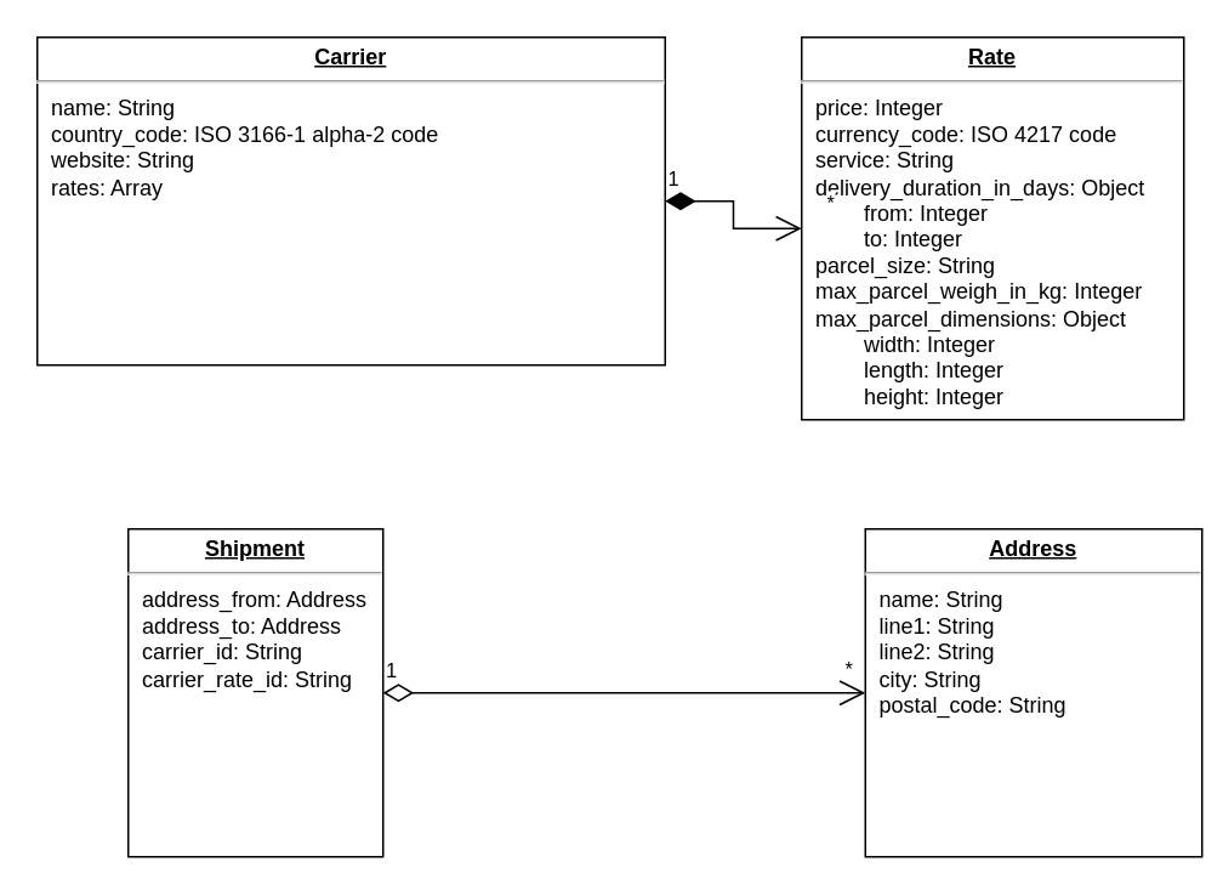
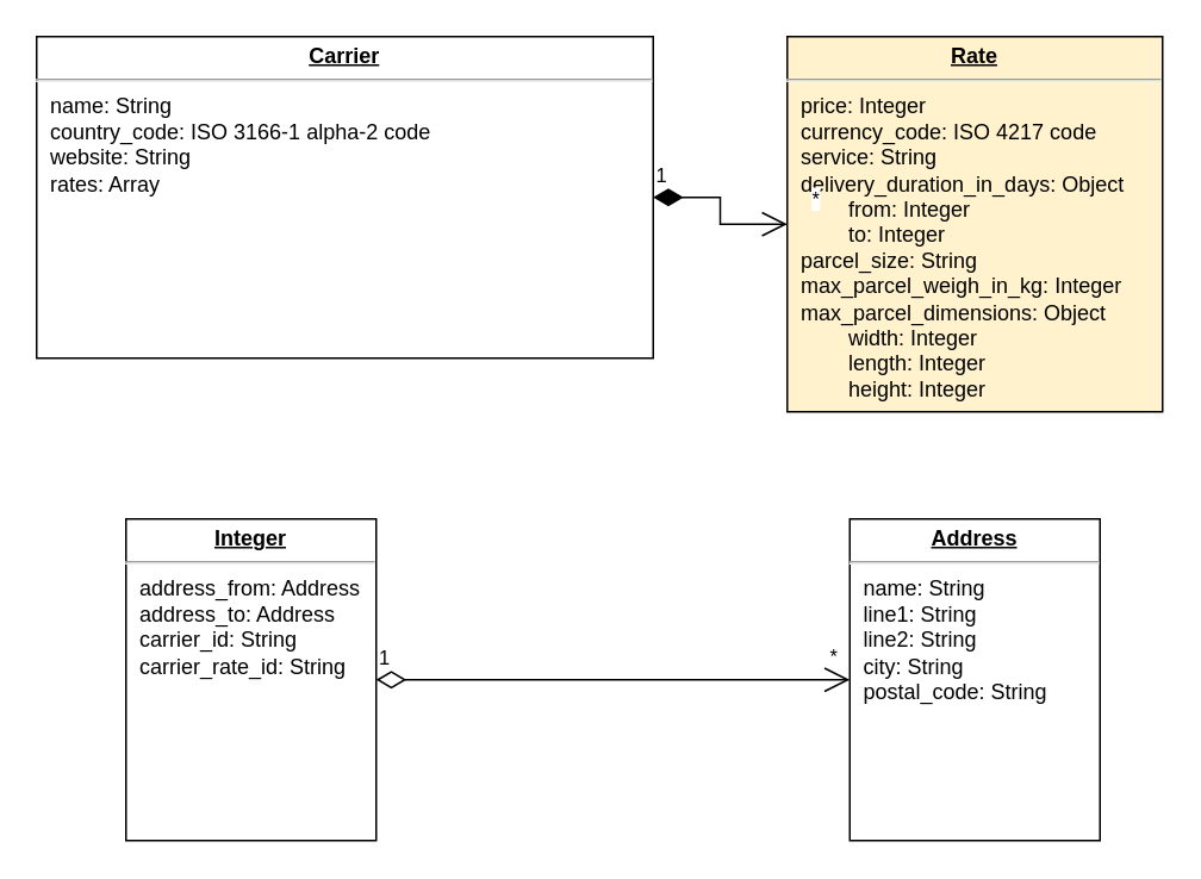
- <mxCell id="3" value="&lt;p style=&quot;margin: 0px ; margin-top: 4px ; text-align: center ; text-decoration: underline&quot;&gt;&lt;b&gt;Rate&lt;/b&gt;&lt;/p&gt;&lt;hr&gt;&lt;p style=&quot;margin: 0px ; margin-left: 8px&quot;&gt;price: Integer&lt;/p&gt;&lt;p style=&quot;margin: 0px ; margin-left: 8px&quot;&gt;currency_code: ISO 4217&amp;nbsp;code&lt;/p&gt;&lt;p style=&quot;margin: 0px ; margin-left: 8px&quot;&gt;service: String&lt;/p&gt;&lt;p style=&quot;margin: 0px ; margin-left: 8px&quot;&gt;delivery_duration_in_days: Object&lt;/p&gt;&lt;p style=&quot;margin: 0px ; margin-left: 8px&quot;&gt;&lt;span style=&quot;white-space: pre&quot;&gt;&#09;from: Integer&lt;/span&gt;&lt;br&gt;&lt;/p&gt;&lt;p style=&quot;margin: 0px ; margin-left: 8px&quot;&gt;&lt;span style=&quot;white-space: pre&quot;&gt;&#09;to: Integer&lt;/span&gt;&lt;br&gt;&lt;/p&gt;&lt;p style=&quot;margin: 0px ; margin-left: 8px&quot;&gt;parcel_size: String&lt;br&gt;&lt;/p&gt;&lt;p style=&quot;margin: 0px ; margin-left: 8px&quot;&gt;max_parcel_weigh_in_kg: Integer&lt;/p&gt;&lt;p style=&quot;margin: 0px ; margin-left: 8px&quot;&gt;max_parcel_dimensions: Object&lt;/p&gt;&lt;p style=&quot;margin: 0px ; margin-left: 8px&quot;&gt;&lt;span style=&quot;white-space: pre&quot;&gt;&#09;width: Integer&lt;/span&gt;&lt;br&gt;&lt;/p&gt;&lt;p style=&quot;margin: 0px ; margin-left: 8px&quot;&gt;&lt;span style=&quot;white-space: pre&quot;&gt;&lt;span style=&quot;white-space: pre&quot;&gt;&#09;length: Integer&lt;/span&gt;&lt;br&gt;&lt;/span&gt;&lt;/p&gt;&lt;p style=&quot;margin: 0px ; margin-left: 8px&quot;&gt;&lt;span style=&quot;white-space: pre&quot;&gt;&#09;height: Integer&lt;/span&gt;&lt;br&gt;&lt;/p&gt;&lt;p style=&quot;margin: 0px ; margin-left: 8px&quot;&gt;&lt;br&gt;&lt;/p&gt;" style="verticalAlign=top;align=left;overflow=fill;fontSize=12;fontFamily=Helvetica;html=1;rounded=0;shadow=0;comic=0;labelBackgroundColor=none;strokeWidth=1" parent="1" vertex="1"><mxGeometry x="440" y="20" width="210" height="210" as="geometry" /></mxCell>
+ <mxCell id="3" value="&lt;p style=&quot;margin: 0px ; margin-top: 4px ; text-align: center ; text-decoration: underline&quot;&gt;&lt;b&gt;Rate&lt;/b&gt;&lt;/p&gt;&lt;hr&gt;&lt;p style=&quot;margin: 0px ; margin-left: 8px&quot;&gt;price: Integer&lt;/p&gt;&lt;p style=&quot;margin: 0px ; margin-left: 8px&quot;&gt;currency_code: ISO 4217&amp;nbsp;code&lt;/p&gt;&lt;p style=&quot;margin: 0px ; margin-left: 8px&quot;&gt;service: String&lt;/p&gt;&lt;p style=&quot;margin: 0px ; margin-left: 8px&quot;&gt;delivery_duration_in_days: Object&lt;/p&gt;&lt;p style=&quot;margin: 0px ; margin-left: 8px&quot;&gt;&lt;span style=&quot;white-space: pre&quot;&gt;&#09;from: Integer&lt;/span&gt;&lt;br&gt;&lt;/p&gt;&lt;p style=&quot;margin: 0px ; margin-left: 8px&quot;&gt;&lt;span style=&quot;white-space: pre&quot;&gt;&#09;to: Integer&lt;/span&gt;&lt;br&gt;&lt;/p&gt;&lt;p style=&quot;margin: 0px ; margin-left: 8px&quot;&gt;parcel_size: String&lt;br&gt;&lt;/p&gt;&lt;p style=&quot;margin: 0px ; margin-left: 8px&quot;&gt;max_parcel_weigh_in_kg: Integer&lt;/p&gt;&lt;p style=&quot;margin: 0px ; margin-left: 8px&quot;&gt;max_parcel_dimensions: Object&lt;/p&gt;&lt;p style=&quot;margin: 0px ; margin-left: 8px&quot;&gt;&lt;span style=&quot;white-space: pre&quot;&gt;&#09;width: Integer&lt;/span&gt;&lt;br&gt;&lt;/p&gt;&lt;p style=&quot;margin: 0px ; margin-left: 8px&quot;&gt;&lt;span style=&quot;white-space: pre&quot;&gt;&lt;span style=&quot;white-space: pre&quot;&gt;&#09;length: Integer&lt;/span&gt;&lt;br&gt;&lt;/span&gt;&lt;/p&gt;&lt;p style=&quot;margin: 0px ; margin-left: 8px&quot;&gt;&lt;span style=&quot;white-space: pre&quot;&gt;&#09;height: Integer&lt;/span&gt;&lt;br&gt;&lt;/p&gt;&lt;p style=&quot;margin: 0px ; margin-left: 8px&quot;&gt;&lt;br&gt;&lt;/p&gt;" style="verticalAlign=top;align=left;overflow=fill;fontSize=12;fontFamily=Helvetica;html=1;rounded=0;shadow=0;comic=0;labelBackgroundColor=none;strokeWidth=1;fillColor=#fff2cc;" parent="1" vertex="1"><mxGeometry x="440" y="20" width="210" height="210" as="geometry" /></mxCell>
- <mxCell id="4" value="&lt;p style=&quot;margin: 0px ; margin-top: 4px ; text-align: center ; text-decoration: underline&quot;&gt;&lt;b&gt;Shipment&lt;/b&gt;&lt;/p&gt;&lt;hr&gt;&lt;p style=&quot;margin: 0px ; margin-left: 8px&quot;&gt;address_from: Address&lt;br&gt;&lt;/p&gt;&lt;p style=&quot;margin: 0px ; margin-left: 8px&quot;&gt;address_to: Address&lt;/p&gt;&lt;p style=&quot;margin: 0px ; margin-left: 8px&quot;&gt;carrier_id: String&lt;/p&gt;&lt;p style=&quot;margin: 0px ; margin-left: 8px&quot;&gt;carrier_rate_id: String&lt;/p&gt;" style="verticalAlign=top;align=left;overflow=fill;fontSize=12;fontFamily=Helvetica;html=1;rounded=0;shadow=0;comic=0;labelBackgroundColor=none;strokeWidth=1" parent="1" vertex="1"><mxGeometry x="70" y="290" width="140" height="180" as="geometry" /></mxCell>
+ <mxCell id="4" value="&lt;p style=&quot;margin: 0px ; margin-top: 4px ; text-align: center ; text-decoration: underline&quot;&gt;&lt;b&gt;Integer&lt;/b&gt;&lt;/p&gt;&lt;hr&gt;&lt;p style=&quot;margin: 0px ; margin-left: 8px&quot;&gt;address_from: Address&lt;br&gt;&lt;/p&gt;&lt;p style=&quot;margin: 0px ; margin-left: 8px&quot;&gt;address_to: Address&lt;/p&gt;&lt;p style=&quot;margin: 0px ; margin-left: 8px&quot;&gt;carrier_id: String&lt;/p&gt;&lt;p style=&quot;margin: 0px ; margin-left: 8px&quot;&gt;carrier_rate_id: String&lt;/p&gt;" style="verticalAlign=top;align=left;overflow=fill;fontSize=12;fontFamily=Helvetica;html=1;rounded=0;shadow=0;comic=0;labelBackgroundColor=none;strokeWidth=1" parent="1" vertex="1"><mxGeometry x="70" y="290" width="140" height="180" as="geometry" /></mxCell>
- <mxCell id="5" value="&lt;p style=&quot;margin: 0px ; margin-top: 4px ; text-align: center ; text-decoration: underline&quot;&gt;&lt;b&gt;Address&lt;/b&gt;&lt;/p&gt;&lt;hr&gt;&lt;p style=&quot;margin: 0px ; margin-left: 8px&quot;&gt;name: String&lt;br&gt;&lt;/p&gt;&lt;p style=&quot;margin: 0px ; margin-left: 8px&quot;&gt;line1: String&lt;/p&gt;&lt;p style=&quot;margin: 0px ; margin-left: 8px&quot;&gt;line2: String&lt;/p&gt;&lt;p style=&quot;margin: 0px ; margin-left: 8px&quot;&gt;city: String&lt;br&gt;&lt;/p&gt;&lt;p style=&quot;margin: 0px ; margin-left: 8px&quot;&gt;postal_code: String&lt;/p&gt;" style="verticalAlign=top;align=left;overflow=fill;fontSize=12;fontFamily=Helvetica;html=1;rounded=0;shadow=0;comic=0;labelBackgroundColor=none;strokeWidth=1" parent="1" vertex="1"><mxGeometry x="475" y="290" width="185" height="180" as="geometry" /></mxCell>
+ <mxCell id="5" value="&lt;p style=&quot;margin: 0px ; margin-top: 4px ; text-align: center ; text-decoration: underline&quot;&gt;&lt;b&gt;Address&lt;/b&gt;&lt;/p&gt;&lt;hr&gt;&lt;p style=&quot;margin: 0px ; margin-left: 8px&quot;&gt;name: String&lt;br&gt;&lt;/p&gt;&lt;p style=&quot;margin: 0px ; margin-left: 8px&quot;&gt;line1: String&lt;/p&gt;&lt;p style=&quot;margin: 0px ; margin-left: 8px&quot;&gt;line2: String&lt;/p&gt;&lt;p style=&quot;margin: 0px ; margin-left: 8px&quot;&gt;city: String&lt;br&gt;&lt;/p&gt;&lt;p style=&quot;margin: 0px ; margin-left: 8px&quot;&gt;postal_code: String&lt;/p&gt;" style="verticalAlign=top;align=left;overflow=fill;fontSize=12;fontFamily=Helvetica;html=1;rounded=0;shadow=0;comic=0;labelBackgroundColor=none;strokeWidth=1" parent="1" vertex="1"><mxGeometry x="475" y="290" width="140" height="180" as="geometry" /></mxCell>
